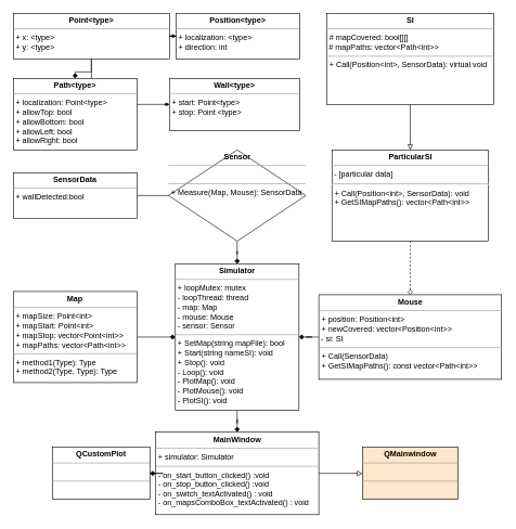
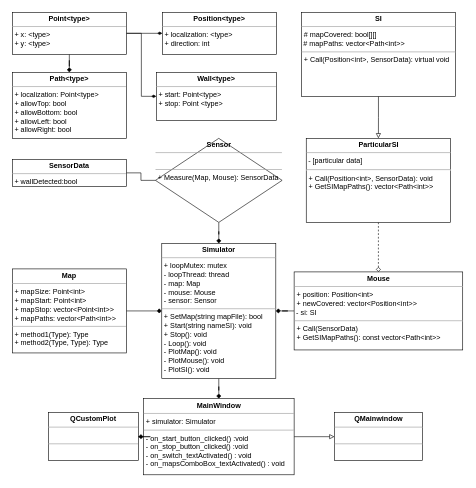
- <mxCell id="21" value="&lt;p style=&quot;margin: 0px ; margin-top: 4px ; text-align: center&quot;&gt;&lt;b&gt;Point&amp;lt;type&amp;gt;&lt;/b&gt;&lt;/p&gt;&lt;hr size=&quot;1&quot;&gt;&lt;p style=&quot;margin: 0px ; margin-left: 4px&quot;&gt;+ x: &amp;lt;type&amp;gt;&lt;br&gt;&lt;/p&gt;&lt;p style=&quot;margin: 0px ; margin-left: 4px&quot;&gt;+ y: &amp;lt;type&amp;gt;&lt;/p&gt;&lt;p style=&quot;margin: 0px ; margin-left: 4px&quot;&gt;&lt;br&gt;&lt;/p&gt;" style="verticalAlign=top;align=left;overflow=fill;fontSize=12;fontFamily=Helvetica;html=1;rounded=0;shadow=0;comic=0;labelBackgroundColor=none;strokeWidth=1" parent="1" vertex="1"><mxGeometry x="20" y="20" width="240" height="70" as="geometry" /></mxCell>
+ <mxCell id="21" value="&lt;p style=&quot;margin: 0px ; margin-top: 4px ; text-align: center&quot;&gt;&lt;b&gt;Point&amp;lt;type&amp;gt;&lt;/b&gt;&lt;/p&gt;&lt;hr size=&quot;1&quot;&gt;&lt;p style=&quot;margin: 0px ; margin-left: 4px&quot;&gt;+ x: &amp;lt;type&amp;gt;&lt;br&gt;&lt;/p&gt;&lt;p style=&quot;margin: 0px ; margin-left: 4px&quot;&gt;+ y: &amp;lt;type&amp;gt;&lt;/p&gt;&lt;p style=&quot;margin: 0px ; margin-left: 4px&quot;&gt;&lt;br&gt;&lt;/p&gt;" style="verticalAlign=top;align=left;overflow=fill;fontSize=12;fontFamily=Helvetica;html=1;rounded=0;shadow=0;comic=0;labelBackgroundColor=none;strokeWidth=1" parent="1" vertex="1"><mxGeometry x="20" y="20" width="190" height="70" as="geometry" /></mxCell>
- <mxCell id="26" value="&lt;p style=&quot;margin: 0px ; margin-top: 4px ; text-align: center&quot;&gt;&lt;b&gt;SensorData&lt;/b&gt;&lt;/p&gt;&lt;hr size=&quot;1&quot;&gt;&lt;p style=&quot;margin: 0px ; margin-left: 4px&quot;&gt;+ wallDetected:bool&lt;/p&gt;&lt;p style=&quot;margin: 0px ; margin-left: 4px&quot;&gt;&lt;br&gt;&lt;/p&gt;" style="verticalAlign=top;align=left;overflow=fill;fontSize=12;fontFamily=Helvetica;html=1;rounded=0;shadow=0;comic=0;labelBackgroundColor=none;strokeWidth=1" parent="1" vertex="1"><mxGeometry x="20" y="265" width="190" height="70" as="geometry" /></mxCell>
+ <mxCell id="26" value="&lt;p style=&quot;margin: 0px ; margin-top: 4px ; text-align: center&quot;&gt;&lt;b&gt;SensorData&lt;/b&gt;&lt;/p&gt;&lt;hr size=&quot;1&quot;&gt;&lt;p style=&quot;margin: 0px ; margin-left: 4px&quot;&gt;+ wallDetected:bool&lt;/p&gt;&lt;p style=&quot;margin: 0px ; margin-left: 4px&quot;&gt;&lt;br&gt;&lt;/p&gt;" style="verticalAlign=top;align=left;overflow=fill;fontSize=12;fontFamily=Helvetica;html=1;rounded=0;shadow=0;comic=0;labelBackgroundColor=none;strokeWidth=1" parent="1" vertex="1"><mxGeometry x="20" y="265" width="190" height="45" as="geometry" /></mxCell>
- <mxCell id="9" value="&lt;p style=&quot;margin: 0px ; margin-top: 4px ; text-align: center&quot;&gt;&lt;b&gt;QMainwindow&lt;/b&gt;&lt;/p&gt;&lt;hr size=&quot;1&quot;&gt;&lt;p style=&quot;margin: 0px ; margin-left: 4px&quot;&gt;&lt;br&gt;&lt;/p&gt;&lt;hr size=&quot;1&quot;&gt;&lt;p style=&quot;margin: 0px ; margin-left: 4px&quot;&gt;&lt;br&gt;&lt;/p&gt;" style="verticalAlign=top;align=left;overflow=fill;fontSize=12;fontFamily=Helvetica;html=1;rounded=0;shadow=0;comic=0;labelBackgroundColor=none;strokeWidth=1;fillColor=#ffe6cc;" parent="1" vertex="1"><mxGeometry x="556.69" y="687" width="146.5" height="80" as="geometry" /></mxCell>
+ <mxCell id="9" value="&lt;p style=&quot;margin: 0px ; margin-top: 4px ; text-align: center&quot;&gt;&lt;b&gt;QMainwindow&lt;/b&gt;&lt;/p&gt;&lt;hr size=&quot;1&quot;&gt;&lt;p style=&quot;margin: 0px ; margin-left: 4px&quot;&gt;&lt;br&gt;&lt;/p&gt;&lt;hr size=&quot;1&quot;&gt;&lt;p style=&quot;margin: 0px ; margin-left: 4px&quot;&gt;&lt;br&gt;&lt;/p&gt;" style="verticalAlign=top;align=left;overflow=fill;fontSize=12;fontFamily=Helvetica;html=1;rounded=0;shadow=0;comic=0;labelBackgroundColor=none;strokeWidth=1" parent="1" vertex="1"><mxGeometry x="556.69" y="687" width="146.5" height="80" as="geometry" /></mxCell>
